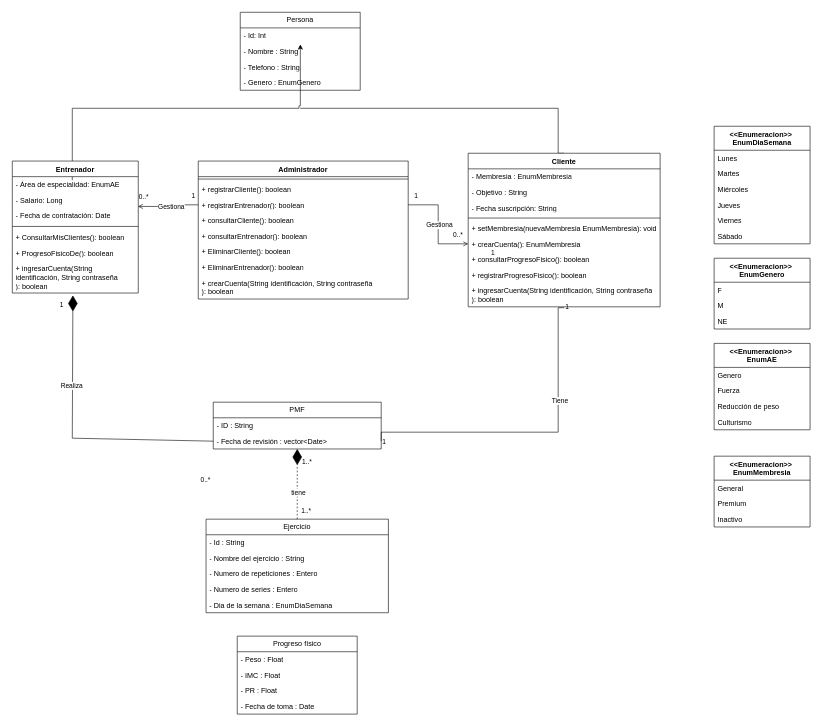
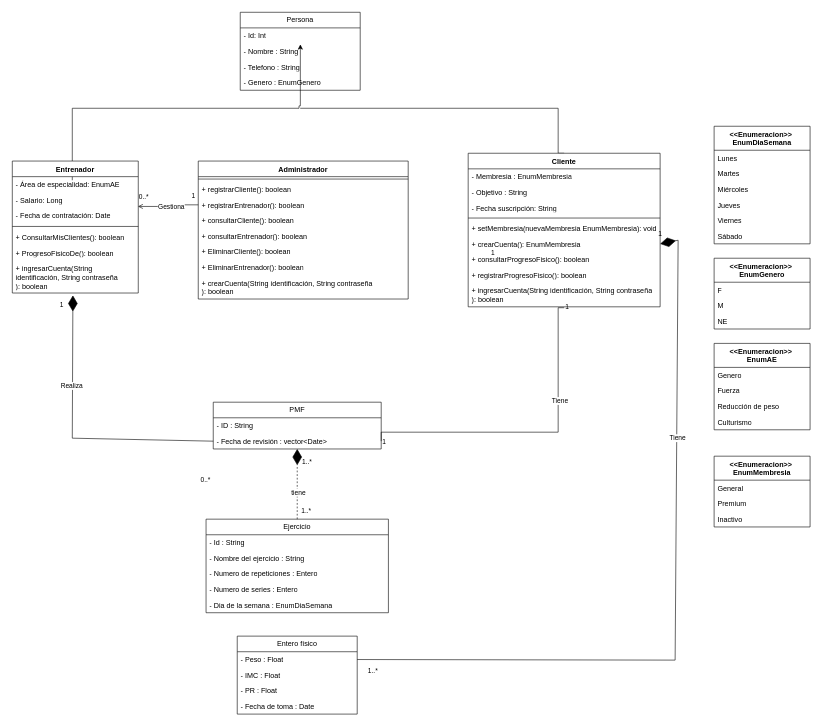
- <mxCell id="25" style="edgeStyle=orthogonalEdgeStyle;rounded=0;orthogonalLoop=1;jettySize=auto;html=1;entryX=0;entryY=0.5;entryDx=0;entryDy=0;endArrow=open;endFill=0;exitX=1;exitY=0.5;exitDx=0;exitDy=0;" edge="1" parent="1" source="70" target="82"><mxGeometry relative="1" as="geometry"><mxPoint x="590" y="316" as="sourcePoint" /><mxPoint x="790" y="316" as="targetPoint" /></mxGeometry></mxCell>
- <mxCell id="26" value="Gestiona" style="edgeLabel;html=1;align=center;verticalAlign=middle;resizable=0;points=[];" connectable="0" vertex="1" parent="25"><mxGeometry x="0.009" y="1" relative="1" as="geometry"><mxPoint as="offset" /></mxGeometry></mxCell>
- <mxCell id="27" value="1" style="edgeLabel;html=1;align=center;verticalAlign=middle;resizable=0;points=[];" connectable="0" vertex="1" parent="25"><mxGeometry x="-0.857" y="1" relative="1" as="geometry"><mxPoint y="-15" as="offset" /></mxGeometry></mxCell>
- <mxCell id="28" value="0..*" style="edgeLabel;html=1;align=center;verticalAlign=middle;resizable=0;points=[];" connectable="0" vertex="1" parent="25"><mxGeometry x="0.73" relative="1" as="geometry"><mxPoint x="4" y="-16" as="offset" /></mxGeometry></mxCell>
- <mxCell id="33" value="&lt;span id=&quot;docs-internal-guid-e8e51dc0-7fff-010a-bec2-989144355dfe&quot;&gt;&lt;span style=&quot;background-color: transparent; font-variant-numeric: normal; font-variant-east-asian: normal; font-variant-alternates: normal; font-variant-position: normal; vertical-align: baseline; white-space-collapse: preserve;&quot;&gt;&lt;font style=&quot;font-size: 12px;&quot; face=&quot;Helvetica&quot;&gt;Progreso físico&lt;/font&gt;&lt;/span&gt;&lt;/span&gt;" style="swimlane;fontStyle=0;childLayout=stackLayout;horizontal=1;startSize=26;fillColor=none;horizontalStack=0;resizeParent=1;resizeParentMax=0;resizeLast=0;collapsible=1;marginBottom=0;whiteSpace=wrap;html=1;" vertex="1" parent="1"><mxGeometry x="395" y="1060" width="200" height="130" as="geometry" /></mxCell>
+ <mxCell id="33" value="&lt;span id=&quot;docs-internal-guid-e8e51dc0-7fff-010a-bec2-989144355dfe&quot;&gt;&lt;span style=&quot;background-color: transparent; font-variant-numeric: normal; font-variant-east-asian: normal; font-variant-alternates: normal; font-variant-position: normal; vertical-align: baseline; white-space-collapse: preserve;&quot;&gt;&lt;font style=&quot;font-size: 12px;&quot; face=&quot;Helvetica&quot;&gt;Entero físico&lt;/font&gt;&lt;/span&gt;&lt;/span&gt;" style="swimlane;fontStyle=0;childLayout=stackLayout;horizontal=1;startSize=26;fillColor=none;horizontalStack=0;resizeParent=1;resizeParentMax=0;resizeLast=0;collapsible=1;marginBottom=0;whiteSpace=wrap;html=1;" vertex="1" parent="1"><mxGeometry x="395" y="1060" width="200" height="130" as="geometry" /></mxCell>
+ <mxCell id="38" value="" style="endArrow=diamondThin;endFill=1;endSize=24;html=1;rounded=0;exitX=1;exitY=0.5;exitDx=0;exitDy=0;entryX=1;entryY=0.5;entryDx=0;entryDy=0;" edge="1" parent="1" source="34" target="82"><mxGeometry width="160" relative="1" as="geometry"><mxPoint x="650" y="1080.176" as="sourcePoint" /><mxPoint x="1145.2" y="290" as="targetPoint" /><Array as="points"><mxPoint x="1125" y="1100" /><mxPoint x="1130" y="400" /></Array></mxGeometry></mxCell>
+ <mxCell id="39" value="1..*" style="edgeLabel;html=1;align=center;verticalAlign=middle;resizable=0;points=[];" connectable="0" vertex="1" parent="38"><mxGeometry x="-0.913" y="2" relative="1" as="geometry"><mxPoint x="-30" y="20" as="offset" /></mxGeometry></mxCell>
+ <mxCell id="40" value="1" style="edgeLabel;html=1;align=center;verticalAlign=middle;resizable=0;points=[];" connectable="0" vertex="1" parent="38"><mxGeometry x="0.847" relative="1" as="geometry"><mxPoint x="-30" y="-77" as="offset" /></mxGeometry></mxCell>
+ <mxCell id="41" value="Tiene" style="edgeLabel;html=1;align=center;verticalAlign=middle;resizable=0;points=[];" connectable="0" vertex="1" parent="38"><mxGeometry x="0.468" y="-1" relative="1" as="geometry"><mxPoint y="24" as="offset" /></mxGeometry></mxCell>
